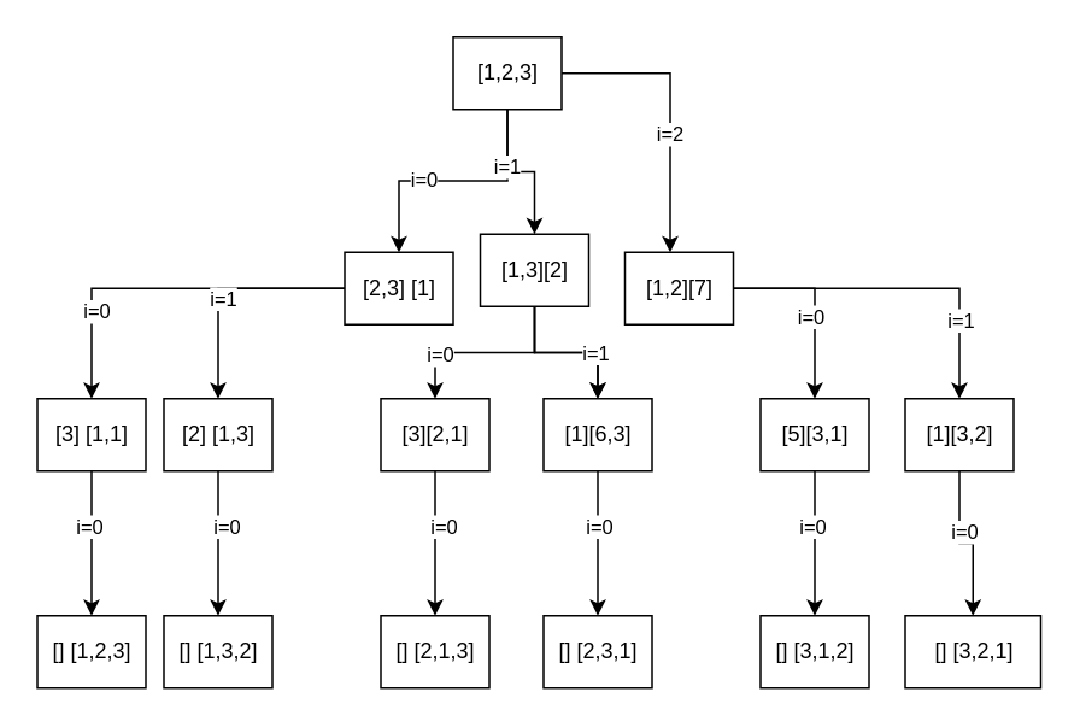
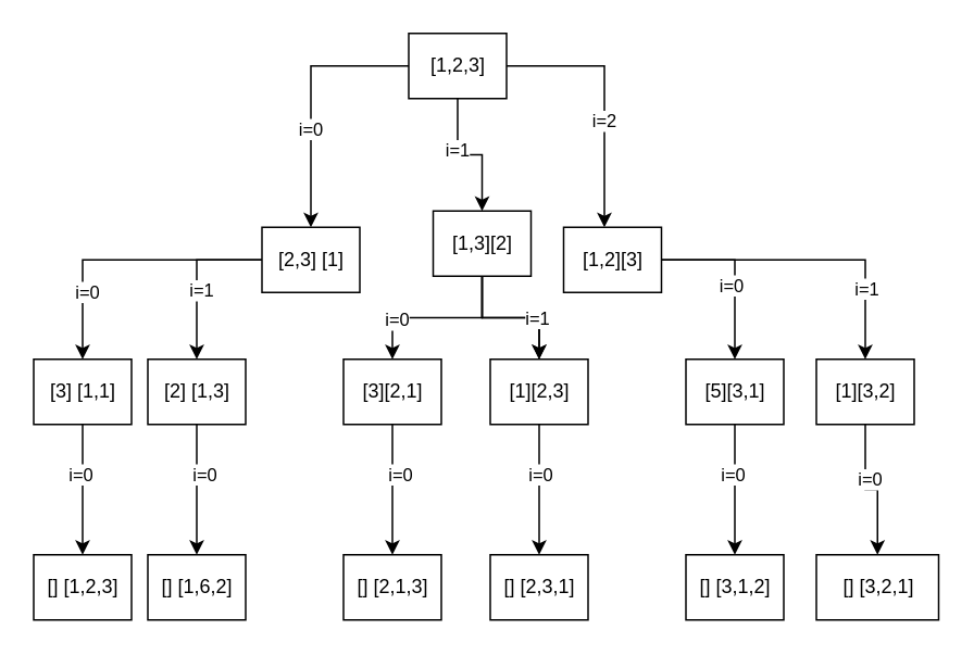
- <mxCell id="13" value="[2,3] [1]" style="text;html=1;align=center;verticalAlign=middle;dashed=0;fillColor=#ffffff;strokeColor=#000000;fontColor=#000000;" parent="1" vertex="1"><mxGeometry x="190" y="139" width="60" height="40" as="geometry" /></mxCell>
+ <mxCell id="13" value="[2,3] [1]" style="text;html=1;align=center;verticalAlign=middle;dashed=0;fillColor=#ffffff;strokeColor=#000000;fontColor=#000000;" parent="1" vertex="1"><mxGeometry x="160" y="139" width="60" height="40" as="geometry" /></mxCell>
- <mxCell id="24" value="[1,2][7]" style="text;html=1;align=center;verticalAlign=middle;dashed=0;fillColor=#ffffff;strokeColor=#000000;fontColor=#000000;" parent="1" vertex="1"><mxGeometry x="345" y="139" width="60" height="40" as="geometry" /></mxCell>
+ <mxCell id="24" value="[1,2][3]" style="text;html=1;align=center;verticalAlign=middle;dashed=0;fillColor=#ffffff;strokeColor=#000000;fontColor=#000000;" parent="1" vertex="1"><mxGeometry x="345" y="139" width="60" height="40" as="geometry" /></mxCell>
- <mxCell id="34" value="[1][6,3]" style="text;html=1;align=center;verticalAlign=middle;dashed=0;fillColor=#ffffff;strokeColor=#000000;fontColor=#000000;" parent="1" vertex="1"><mxGeometry x="300" y="220" width="60" height="40" as="geometry" /></mxCell>
+ <mxCell id="34" value="[1][2,3]" style="text;html=1;align=center;verticalAlign=middle;dashed=0;fillColor=#ffffff;strokeColor=#000000;fontColor=#000000;" parent="1" vertex="1"><mxGeometry x="300" y="220" width="60" height="40" as="geometry" /></mxCell>
- <mxCell id="46" value="[] [1,3,2]" style="text;html=1;align=center;verticalAlign=middle;dashed=0;fillColor=#ffffff;strokeColor=#000000;fontColor=#000000;" parent="1" vertex="1"><mxGeometry x="90" y="340" width="60" height="40" as="geometry" /></mxCell>
+ <mxCell id="46" value="[] [1,6,2]" style="text;html=1;align=center;verticalAlign=middle;dashed=0;fillColor=#ffffff;strokeColor=#000000;fontColor=#000000;" parent="1" vertex="1"><mxGeometry x="90" y="340" width="60" height="40" as="geometry" /></mxCell>
